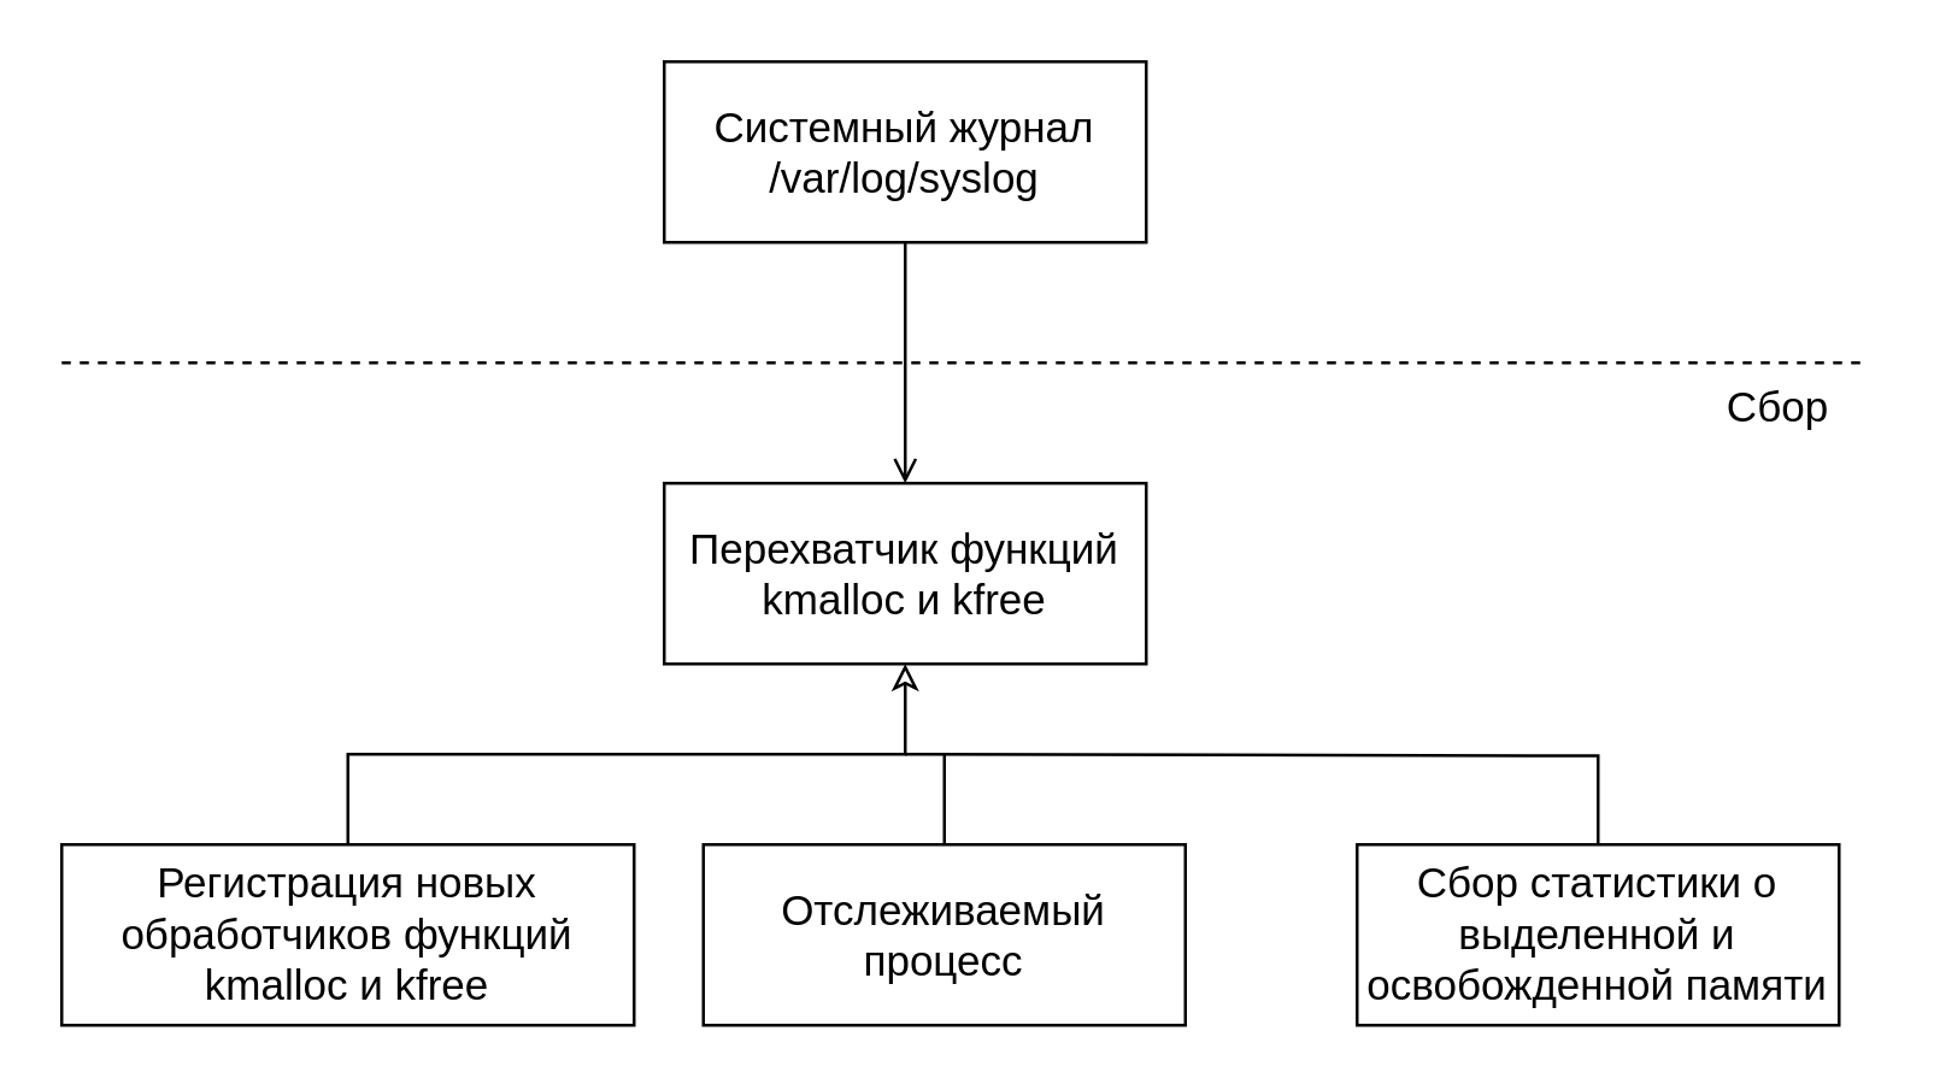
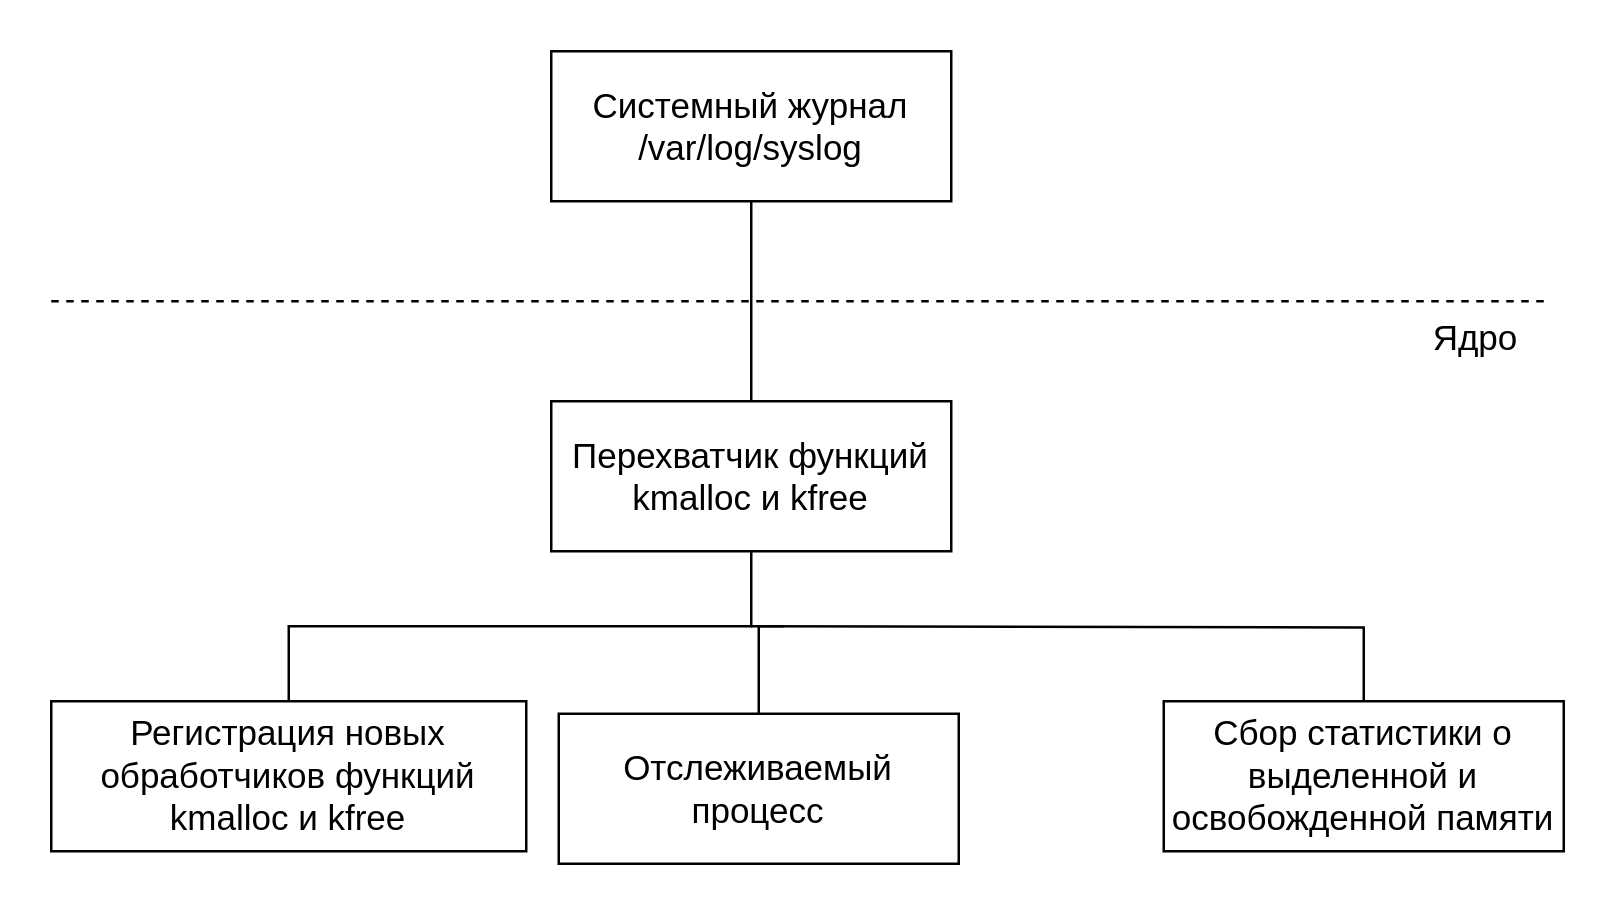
- <mxCell id="10" value="Сбор" style="text;html=1;strokeColor=none;fillColor=none;align=center;verticalAlign=middle;whiteSpace=wrap;rounded=0;fontSize=14;" parent="1" vertex="1"><mxGeometry x="560" y="120" width="60" height="30" as="geometry" /></mxCell>
+ <mxCell id="10" value="Ядро" style="text;html=1;strokeColor=none;fillColor=none;align=center;verticalAlign=middle;whiteSpace=wrap;rounded=0;fontSize=14;" parent="1" vertex="1"><mxGeometry x="560" y="120" width="60" height="30" as="geometry" /></mxCell>
- <mxCell id="3" style="edgeStyle=orthogonalEdgeStyle;rounded=0;orthogonalLoop=1;jettySize=auto;html=1;exitX=0.5;exitY=1;exitDx=0;exitDy=0;entryX=0.5;entryY=0;entryDx=0;entryDy=0;fontSize=14;endArrow=open;endFill=0;" parent="1" source="4" target="8" edge="1"><mxGeometry relative="1" as="geometry" /></mxCell>
+ <mxCell id="3" style="edgeStyle=orthogonalEdgeStyle;rounded=0;orthogonalLoop=1;jettySize=auto;html=1;exitX=0.5;exitY=1;exitDx=0;exitDy=0;entryX=0.5;entryY=0;entryDx=0;entryDy=0;fontSize=14;endArrow=none;endFill=0;" parent="1" source="4" target="8" edge="1"><mxGeometry relative="1" as="geometry" /></mxCell>
- <mxCell id="5" style="edgeStyle=orthogonalEdgeStyle;rounded=0;orthogonalLoop=1;jettySize=auto;html=1;exitX=0.5;exitY=0;exitDx=0;exitDy=0;entryX=0.5;entryY=1;entryDx=0;entryDy=0;fontSize=14;endArrow=classic;endFill=0;" parent="1" source="6" target="8" edge="1"><mxGeometry relative="1" as="geometry" /></mxCell>
+ <mxCell id="5" style="edgeStyle=orthogonalEdgeStyle;rounded=0;orthogonalLoop=1;jettySize=auto;html=1;exitX=0.5;exitY=0;exitDx=0;exitDy=0;entryX=0.5;entryY=1;entryDx=0;entryDy=0;fontSize=14;endArrow=none;endFill=0;" parent="1" source="6" target="8" edge="1"><mxGeometry relative="1" as="geometry" /></mxCell>
- <mxCell id="2" value="&lt;font style=&quot;font-size: 14px;&quot;&gt;Отслеживаемый процесс&lt;br&gt;&lt;/font&gt;" style="rounded=0;whiteSpace=wrap;html=1;" parent="1" vertex="1"><mxGeometry x="233" y="280" width="160" height="60" as="geometry" /></mxCell>
+ <mxCell id="2" value="&lt;font style=&quot;font-size: 14px;&quot;&gt;Отслеживаемый процесс&lt;br&gt;&lt;/font&gt;" style="rounded=0;whiteSpace=wrap;html=1;" parent="1" vertex="1"><mxGeometry x="223" y="285" width="160" height="60" as="geometry" /></mxCell>
- <mxCell id="11" value="&lt;font style=&quot;font-size: 14px;&quot;&gt;Сбор статистики о выделенной и освобожденной памяти&lt;br&gt;&lt;/font&gt;" style="rounded=0;whiteSpace=wrap;html=1;" parent="1" vertex="1"><mxGeometry x="450" y="280" width="160" height="60" as="geometry" /></mxCell>
+ <mxCell id="11" value="&lt;font style=&quot;font-size: 14px;&quot;&gt;Сбор статистики о выделенной и освобожденной памяти&lt;br&gt;&lt;/font&gt;" style="rounded=0;whiteSpace=wrap;html=1;" parent="1" vertex="1"><mxGeometry x="465" y="280" width="160" height="60" as="geometry" /></mxCell>
